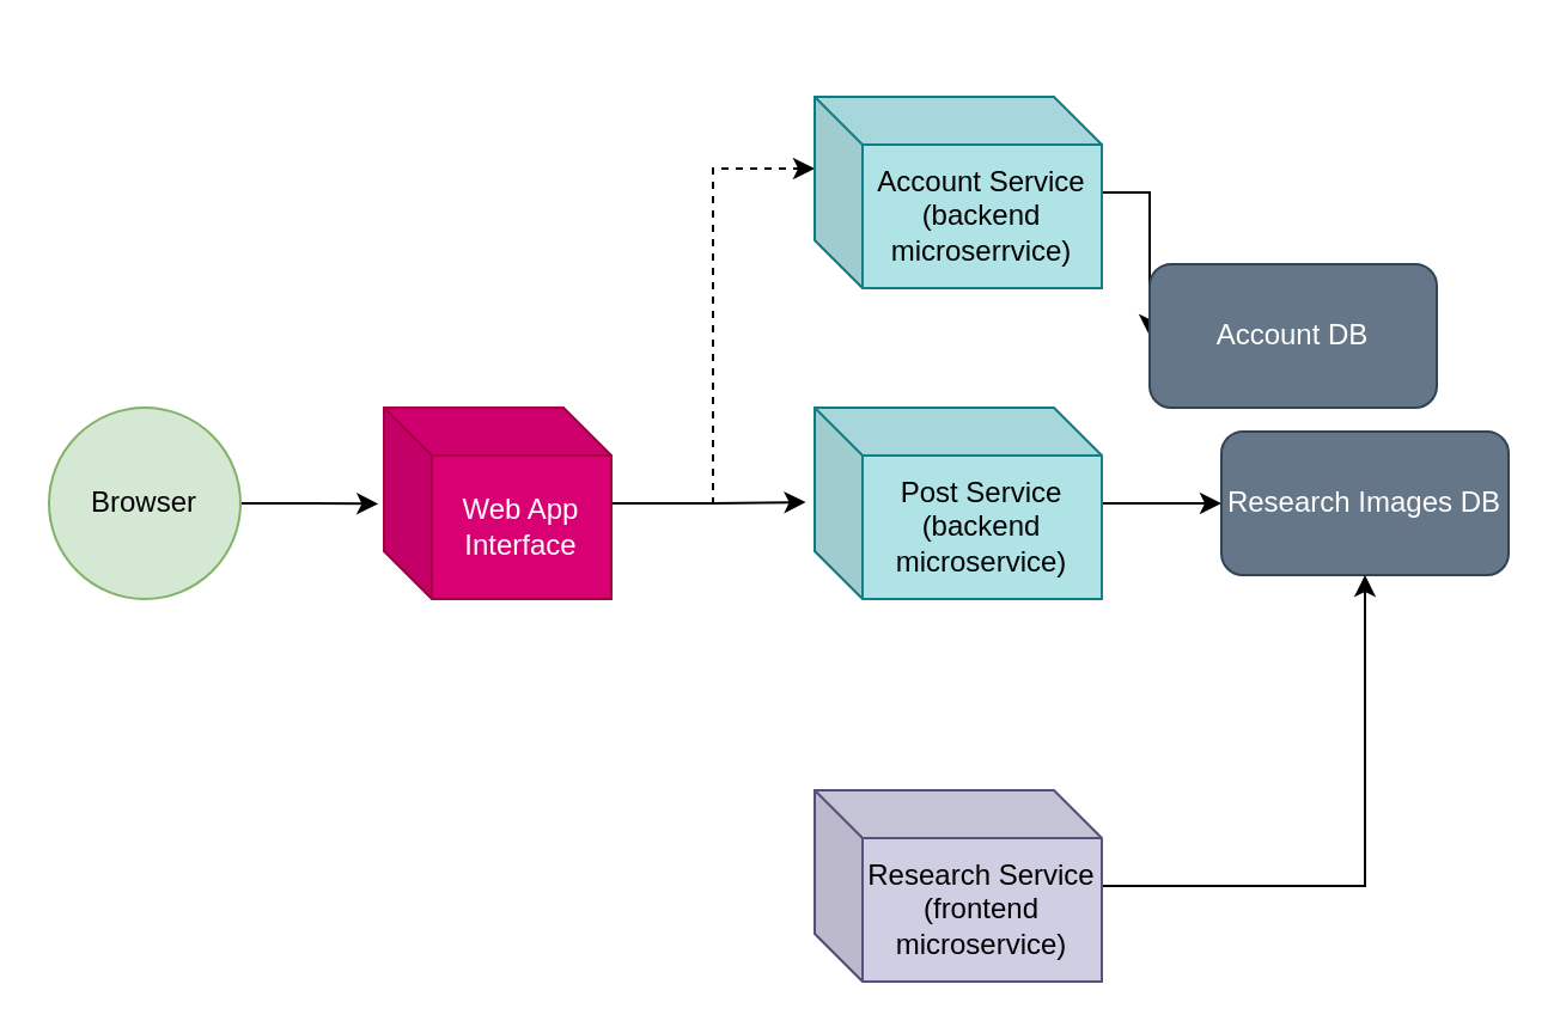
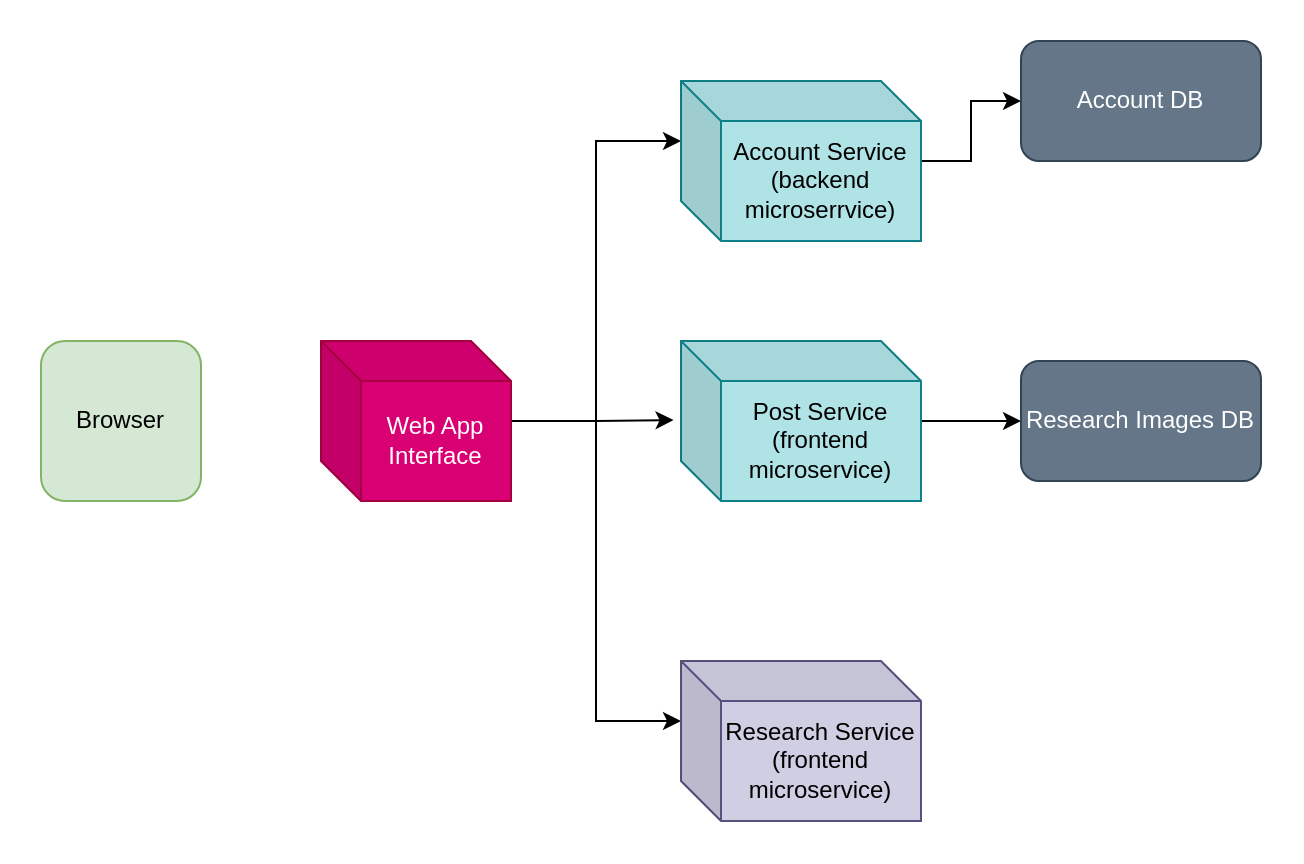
- <mxCell id="5" style="edgeStyle=orthogonalEdgeStyle;rounded=0;orthogonalLoop=1;jettySize=auto;html=1;entryX=0;entryY=0;entryDx=0;entryDy=30;entryPerimeter=0;dashed=1;" edge="1" parent="1" source="7" target="9"><mxGeometry relative="1" as="geometry" /></mxCell>
+ <mxCell id="5" style="edgeStyle=orthogonalEdgeStyle;rounded=0;orthogonalLoop=1;jettySize=auto;html=1;entryX=0;entryY=0;entryDx=0;entryDy=30;entryPerimeter=0;" edge="1" parent="1" source="7" target="9"><mxGeometry relative="1" as="geometry" /></mxCell>
- <mxCell id="12" value="Account DB" style="rounded=1;whiteSpace=wrap;html=1;fillColor=#647687;fontColor=#ffffff;strokeColor=#314354;" vertex="1" parent="1"><mxGeometry x="480" y="110" width="120" height="60" as="geometry" /></mxCell>
+ <mxCell id="12" value="Account DB" style="rounded=1;whiteSpace=wrap;html=1;fillColor=#647687;fontColor=#ffffff;strokeColor=#314354;" vertex="1" parent="1"><mxGeometry x="510" y="20" width="120" height="60" as="geometry" /></mxCell>
- <mxCell id="3" value="Browser" style="ellipse;whiteSpace=wrap;html=1;aspect=fixed;fillColor=#d5e8d4;strokeColor=#82b366;" vertex="1" parent="1"><mxGeometry x="20" y="170" width="80" height="80" as="geometry" /></mxCell>
+ <mxCell id="3" value="Browser" style="whiteSpace=wrap;html=1;aspect=fixed;fillColor=#d5e8d4;strokeColor=#82b366;rounded=1;" vertex="1" parent="1"><mxGeometry x="20" y="170" width="80" height="80" as="geometry" /></mxCell>
- <mxCell id="2" style="edgeStyle=orthogonalEdgeStyle;rounded=0;orthogonalLoop=1;jettySize=auto;html=1;entryX=-0.025;entryY=0.503;entryDx=0;entryDy=0;entryPerimeter=0;" edge="1" parent="1" source="3" target="7"><mxGeometry relative="1" as="geometry" /></mxCell>
- <mxCell id="11" value="Post Service&lt;br&gt;(backend microservice)" style="shape=cube;whiteSpace=wrap;html=1;boundedLbl=1;backgroundOutline=1;darkOpacity=0.05;darkOpacity2=0.1;fillColor=#b0e3e6;strokeColor=#0e8088;" vertex="1" parent="1"><mxGeometry x="340" y="170" width="120" height="80" as="geometry" /></mxCell>
+ <mxCell id="11" value="Post Service&lt;br&gt;(frontend microservice)" style="shape=cube;whiteSpace=wrap;html=1;boundedLbl=1;backgroundOutline=1;darkOpacity=0.05;darkOpacity2=0.1;fillColor=#b0e3e6;strokeColor=#0e8088;" vertex="1" parent="1"><mxGeometry x="340" y="170" width="120" height="80" as="geometry" /></mxCell>
+ <mxCell id="6" style="edgeStyle=orthogonalEdgeStyle;rounded=0;orthogonalLoop=1;jettySize=auto;html=1;entryX=0;entryY=0;entryDx=0;entryDy=30;entryPerimeter=0;" edge="1" parent="1" source="7" target="15"><mxGeometry relative="1" as="geometry" /></mxCell>
- <mxCell id="14" style="edgeStyle=orthogonalEdgeStyle;rounded=0;orthogonalLoop=1;jettySize=auto;html=1;entryX=0.5;entryY=1;entryDx=0;entryDy=0;" edge="1" parent="1" source="15" target="13"><mxGeometry relative="1" as="geometry" /></mxCell>
